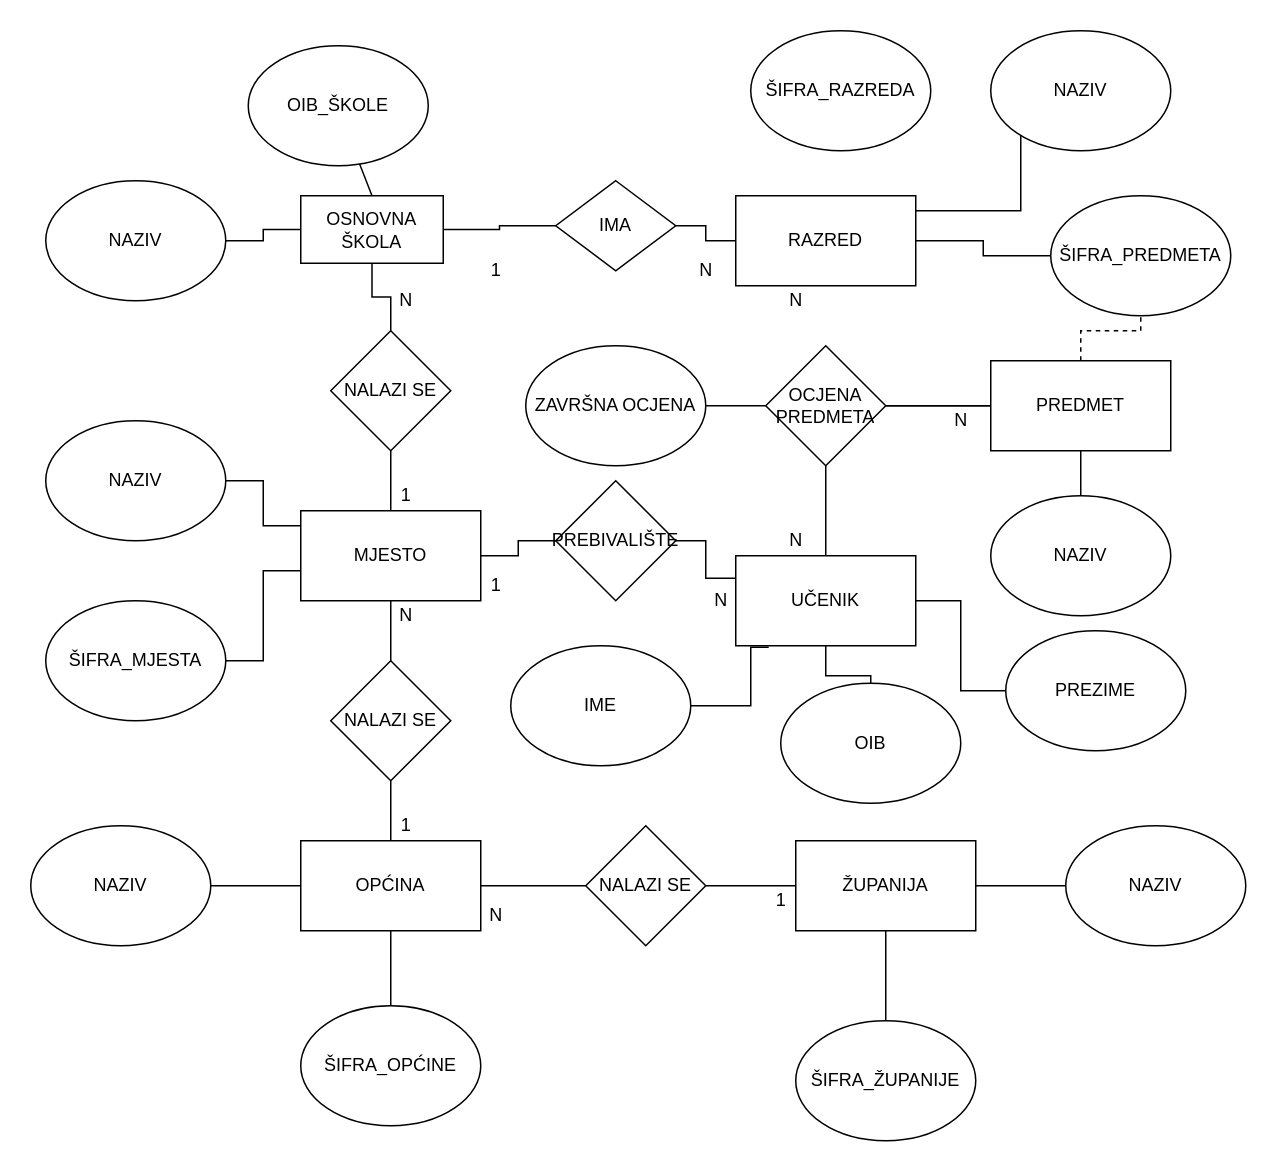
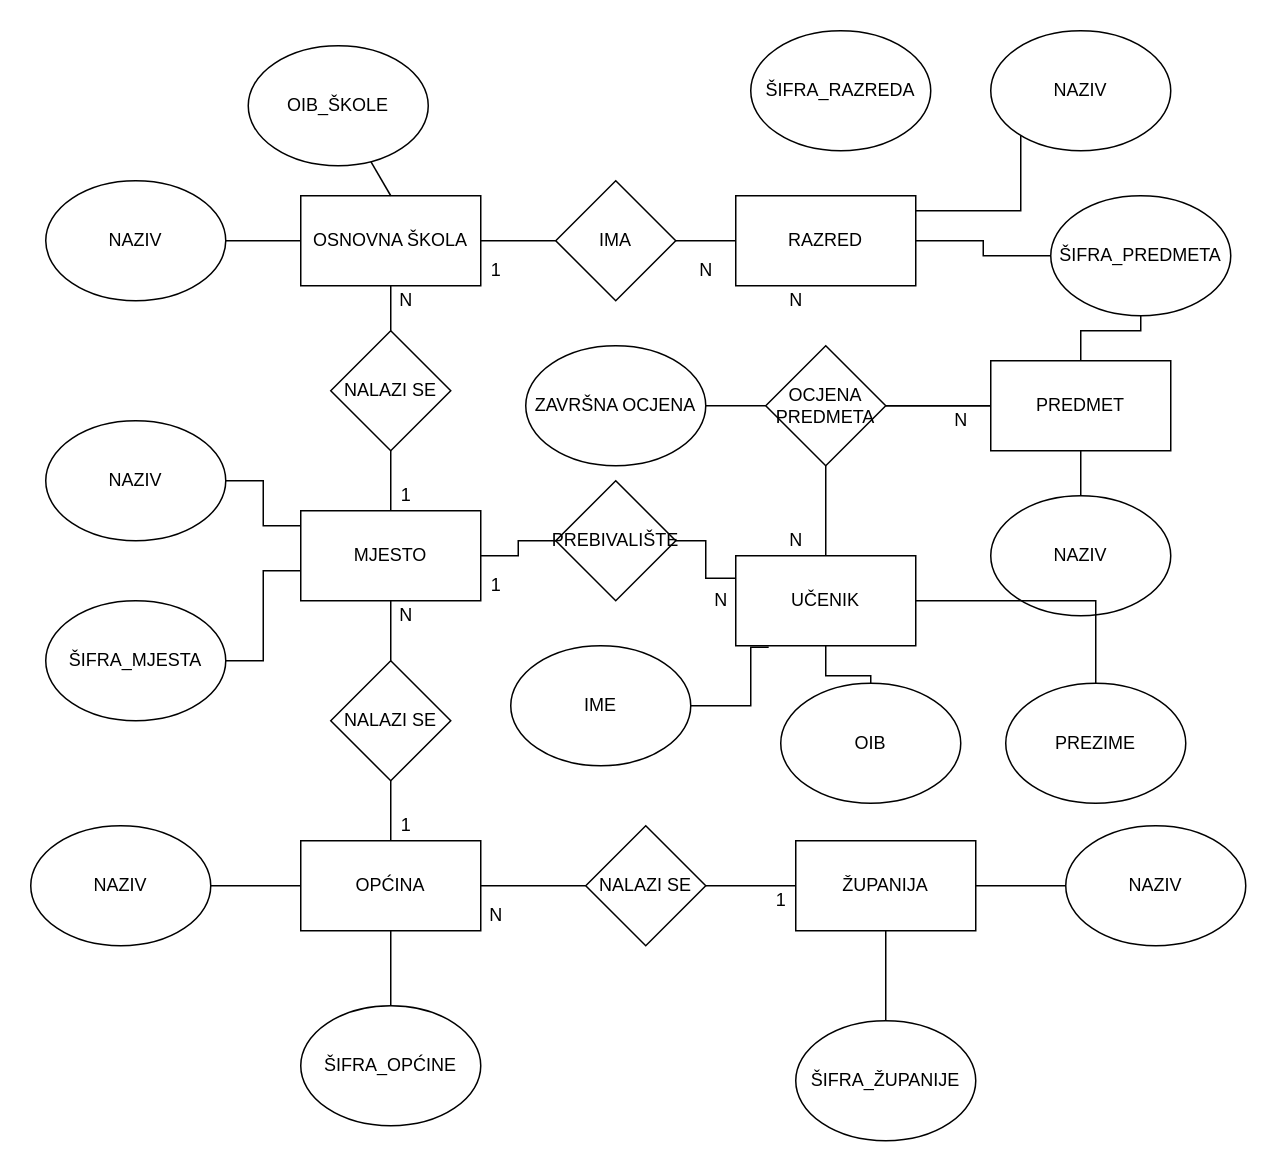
- <mxCell id="10" value="IMA" style="rhombus;whiteSpace=wrap;html=1;" vertex="1" parent="1"><mxGeometry x="370" y="120" width="80" height="60" as="geometry" /></mxCell>
+ <mxCell id="10" value="IMA" style="rhombus;whiteSpace=wrap;html=1;" vertex="1" parent="1"><mxGeometry x="370" y="120" width="80" height="80" as="geometry" /></mxCell>
- <mxCell id="5" value="OSNOVNA ŠKOLA" style="rounded=0;whiteSpace=wrap;html=1;" vertex="1" parent="1"><mxGeometry x="200" y="130" width="95" height="45" as="geometry" /></mxCell>
+ <mxCell id="5" value="OSNOVNA ŠKOLA" style="rounded=0;whiteSpace=wrap;html=1;" vertex="1" parent="1"><mxGeometry x="200" y="130" width="120" height="60" as="geometry" /></mxCell>
- <mxCell id="49" value="" style="edgeStyle=orthogonalEdgeStyle;rounded=0;orthogonalLoop=1;jettySize=auto;html=1;endArrow=none;endFill=0;strokeWidth=1;dashed=1;" edge="1" parent="1" source="53" target="54"><mxGeometry relative="1" as="geometry" /></mxCell>
+ <mxCell id="49" value="" style="edgeStyle=orthogonalEdgeStyle;rounded=0;orthogonalLoop=1;jettySize=auto;html=1;endArrow=none;endFill=0;strokeWidth=1;" edge="1" parent="1" source="53" target="54"><mxGeometry relative="1" as="geometry" /></mxCell>
- <mxCell id="63" value="PREZIME" style="ellipse;whiteSpace=wrap;html=1;" vertex="1" parent="1"><mxGeometry x="670" y="420" width="120" height="80" as="geometry" /></mxCell>
+ <mxCell id="63" value="PREZIME" style="ellipse;whiteSpace=wrap;html=1;" vertex="1" parent="1"><mxGeometry x="670" y="455" width="120" height="80" as="geometry" /></mxCell>
